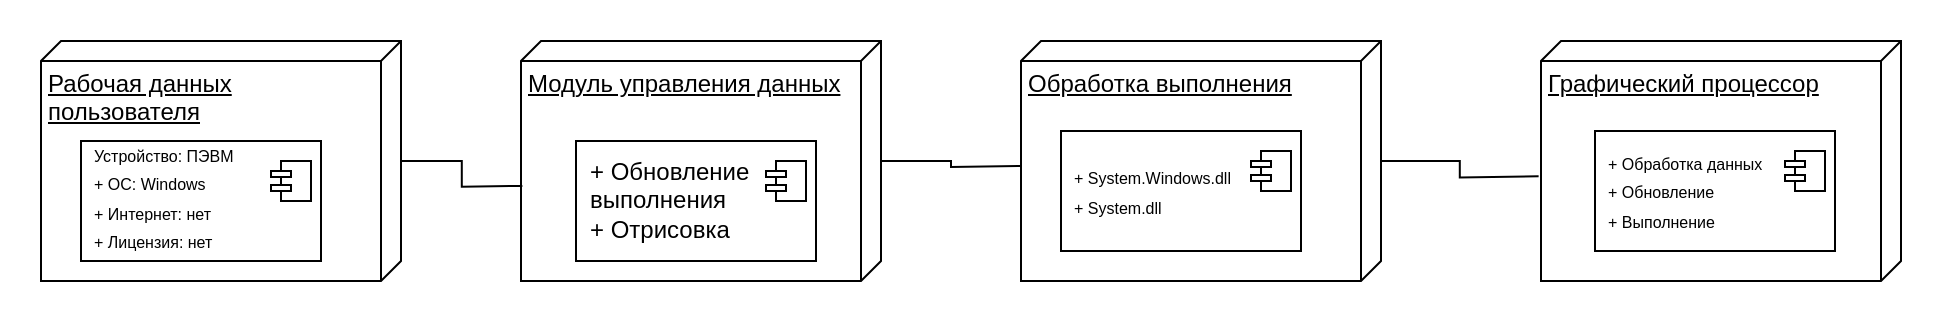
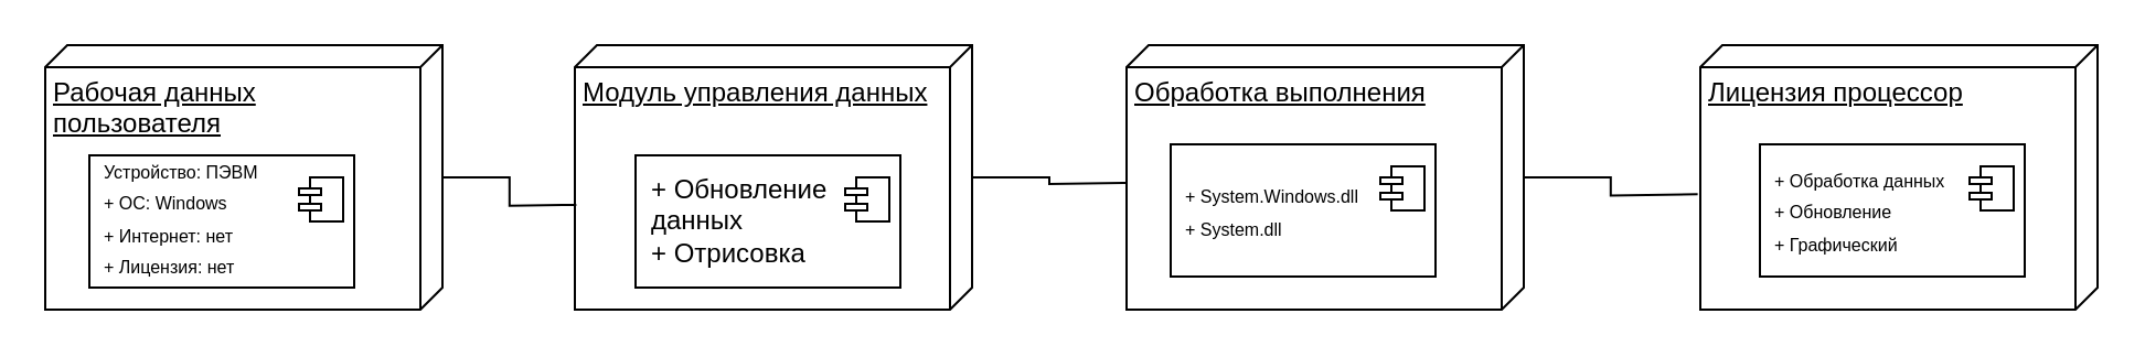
- <mxCell id="6" value="Графический процессор" style="verticalAlign=top;align=left;spacingTop=8;spacingLeft=2;spacingRight=12;shape=cube;size=10;direction=south;fontStyle=4;html=1;whiteSpace=wrap;" parent="1" vertex="1"><mxGeometry x="770" y="20" width="180" height="120" as="geometry" /></mxCell>
+ <mxCell id="6" value="Лицензия процессор" style="verticalAlign=top;align=left;spacingTop=8;spacingLeft=2;spacingRight=12;shape=cube;size=10;direction=south;fontStyle=4;html=1;whiteSpace=wrap;" parent="1" vertex="1"><mxGeometry x="770" y="20" width="180" height="120" as="geometry" /></mxCell>
- <mxCell id="24" value="&lt;font style=&quot;font-size: 8px;&quot;&gt;+ Обработка данных&lt;br style=&quot;border-color: var(--border-color);&quot;&gt;+ Обновление&lt;br style=&quot;border-color: var(--border-color);&quot;&gt;+ Выполнение&lt;/font&gt;" style="text;html=1;strokeColor=none;fillColor=none;align=left;verticalAlign=middle;whiteSpace=wrap;rounded=0;" vertex="1" parent="21"><mxGeometry x="5" y="2.5" width="120" height="55" as="geometry" /></mxCell>
+ <mxCell id="24" value="&lt;font style=&quot;font-size: 8px;&quot;&gt;+ Обработка данных&lt;br style=&quot;border-color: var(--border-color);&quot;&gt;+ Обновление&lt;br style=&quot;border-color: var(--border-color);&quot;&gt;+ Графический&lt;/font&gt;" style="text;html=1;strokeColor=none;fillColor=none;align=left;verticalAlign=middle;whiteSpace=wrap;rounded=0;" vertex="1" parent="21"><mxGeometry x="5" y="2.5" width="120" height="55" as="geometry" /></mxCell>
- <mxCell id="16" value="+ Обновление выполнения&lt;br style=&quot;border-color: var(--border-color);&quot;&gt;+ Отрисовка" style="text;html=1;strokeColor=none;fillColor=none;align=left;verticalAlign=middle;whiteSpace=wrap;rounded=0;" vertex="1" parent="13"><mxGeometry x="5" y="2.5" width="120" height="55" as="geometry" /></mxCell>
+ <mxCell id="16" value="+ Обновление данных&lt;br style=&quot;border-color: var(--border-color);&quot;&gt;+ Отрисовка" style="text;html=1;strokeColor=none;fillColor=none;align=left;verticalAlign=middle;whiteSpace=wrap;rounded=0;" vertex="1" parent="13"><mxGeometry x="5" y="2.5" width="120" height="55" as="geometry" /></mxCell>
